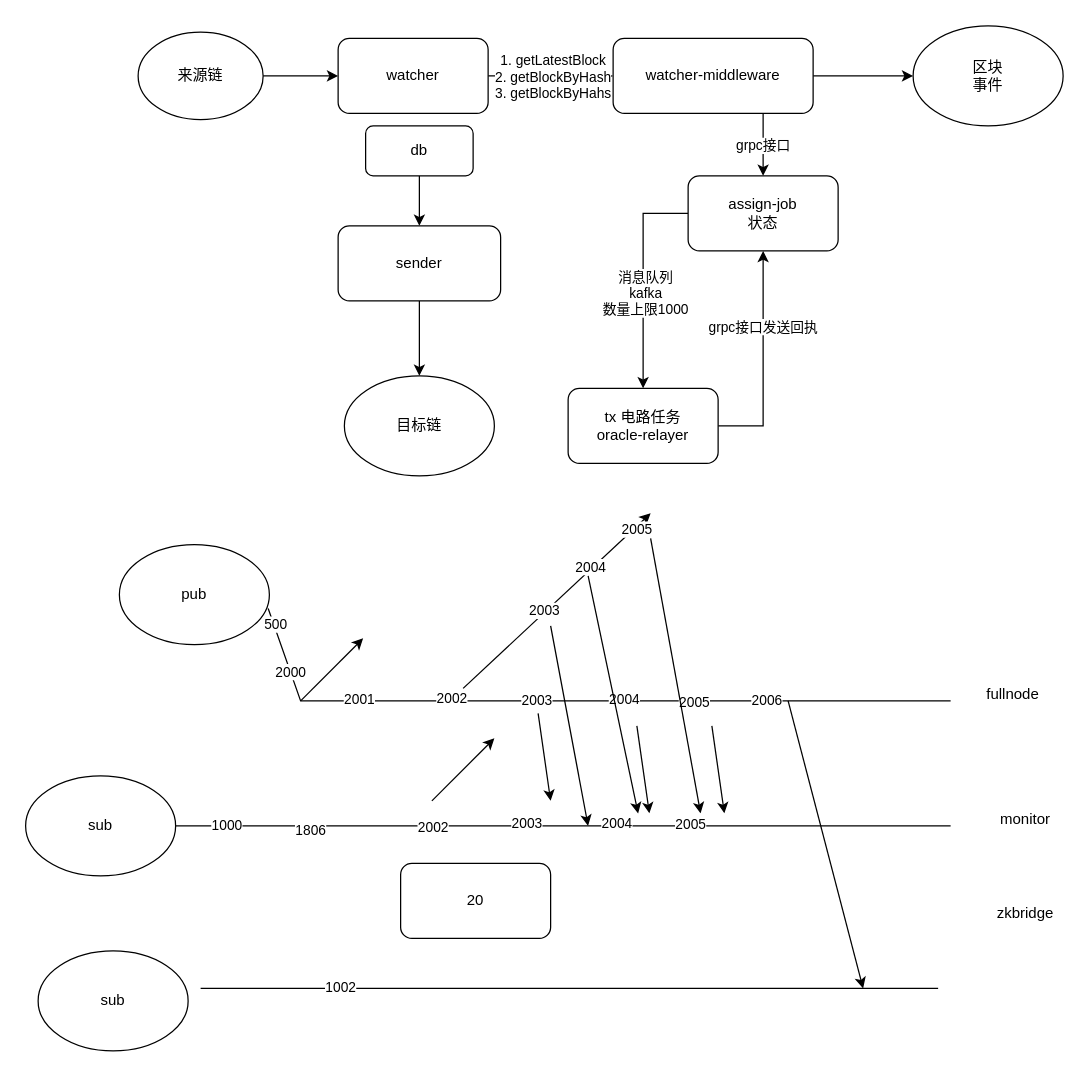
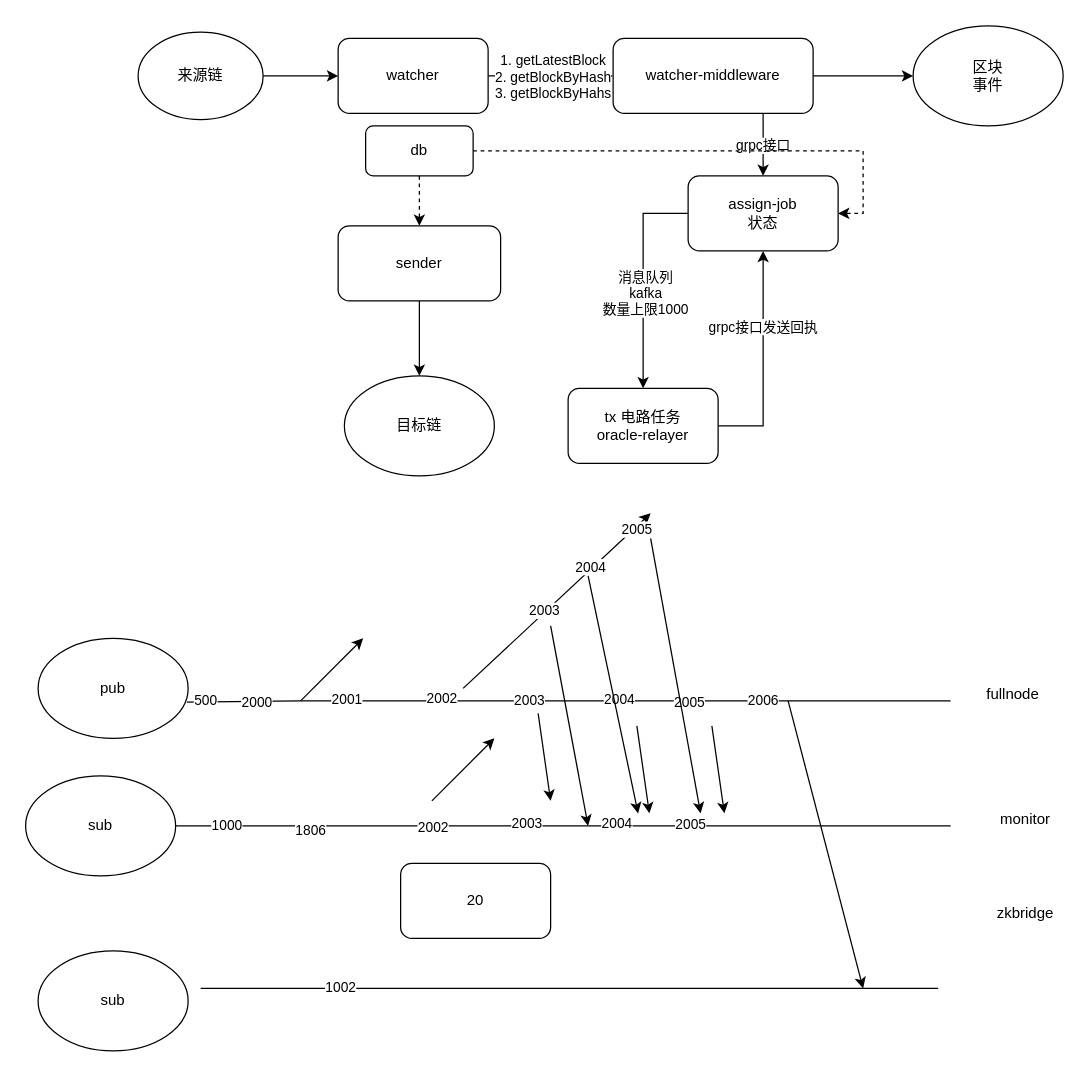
+ <mxCell id="17" style="edgeStyle=orthogonalEdgeStyle;rounded=0;orthogonalLoop=1;jettySize=auto;html=1;exitX=1;exitY=0.5;exitDx=0;exitDy=0;entryX=1;entryY=0.5;entryDx=0;entryDy=0;dashed=1;" parent="1" source="18" target="11" edge="1"><mxGeometry relative="1" as="geometry" /></mxCell>
- <mxCell id="16" style="edgeStyle=orthogonalEdgeStyle;rounded=0;orthogonalLoop=1;jettySize=auto;html=1;exitX=0.5;exitY=1;exitDx=0;exitDy=0;entryX=0.5;entryY=0;entryDx=0;entryDy=0;dashed=0;" parent="1" source="18" target="20" edge="1"><mxGeometry relative="1" as="geometry" /></mxCell>
+ <mxCell id="16" style="edgeStyle=orthogonalEdgeStyle;rounded=0;orthogonalLoop=1;jettySize=auto;html=1;exitX=0.5;exitY=1;exitDx=0;exitDy=0;entryX=0.5;entryY=0;entryDx=0;entryDy=0;dashed=1;" parent="1" source="18" target="20" edge="1"><mxGeometry relative="1" as="geometry" /></mxCell>
- <mxCell id="56" value="pub" style="ellipse;whiteSpace=wrap;html=1;" vertex="1" parent="1"><mxGeometry x="95" y="435" width="120" height="80" as="geometry" /></mxCell>
+ <mxCell id="56" value="pub" style="ellipse;whiteSpace=wrap;html=1;" vertex="1" parent="1"><mxGeometry x="30" y="510" width="120" height="80" as="geometry" /></mxCell>
